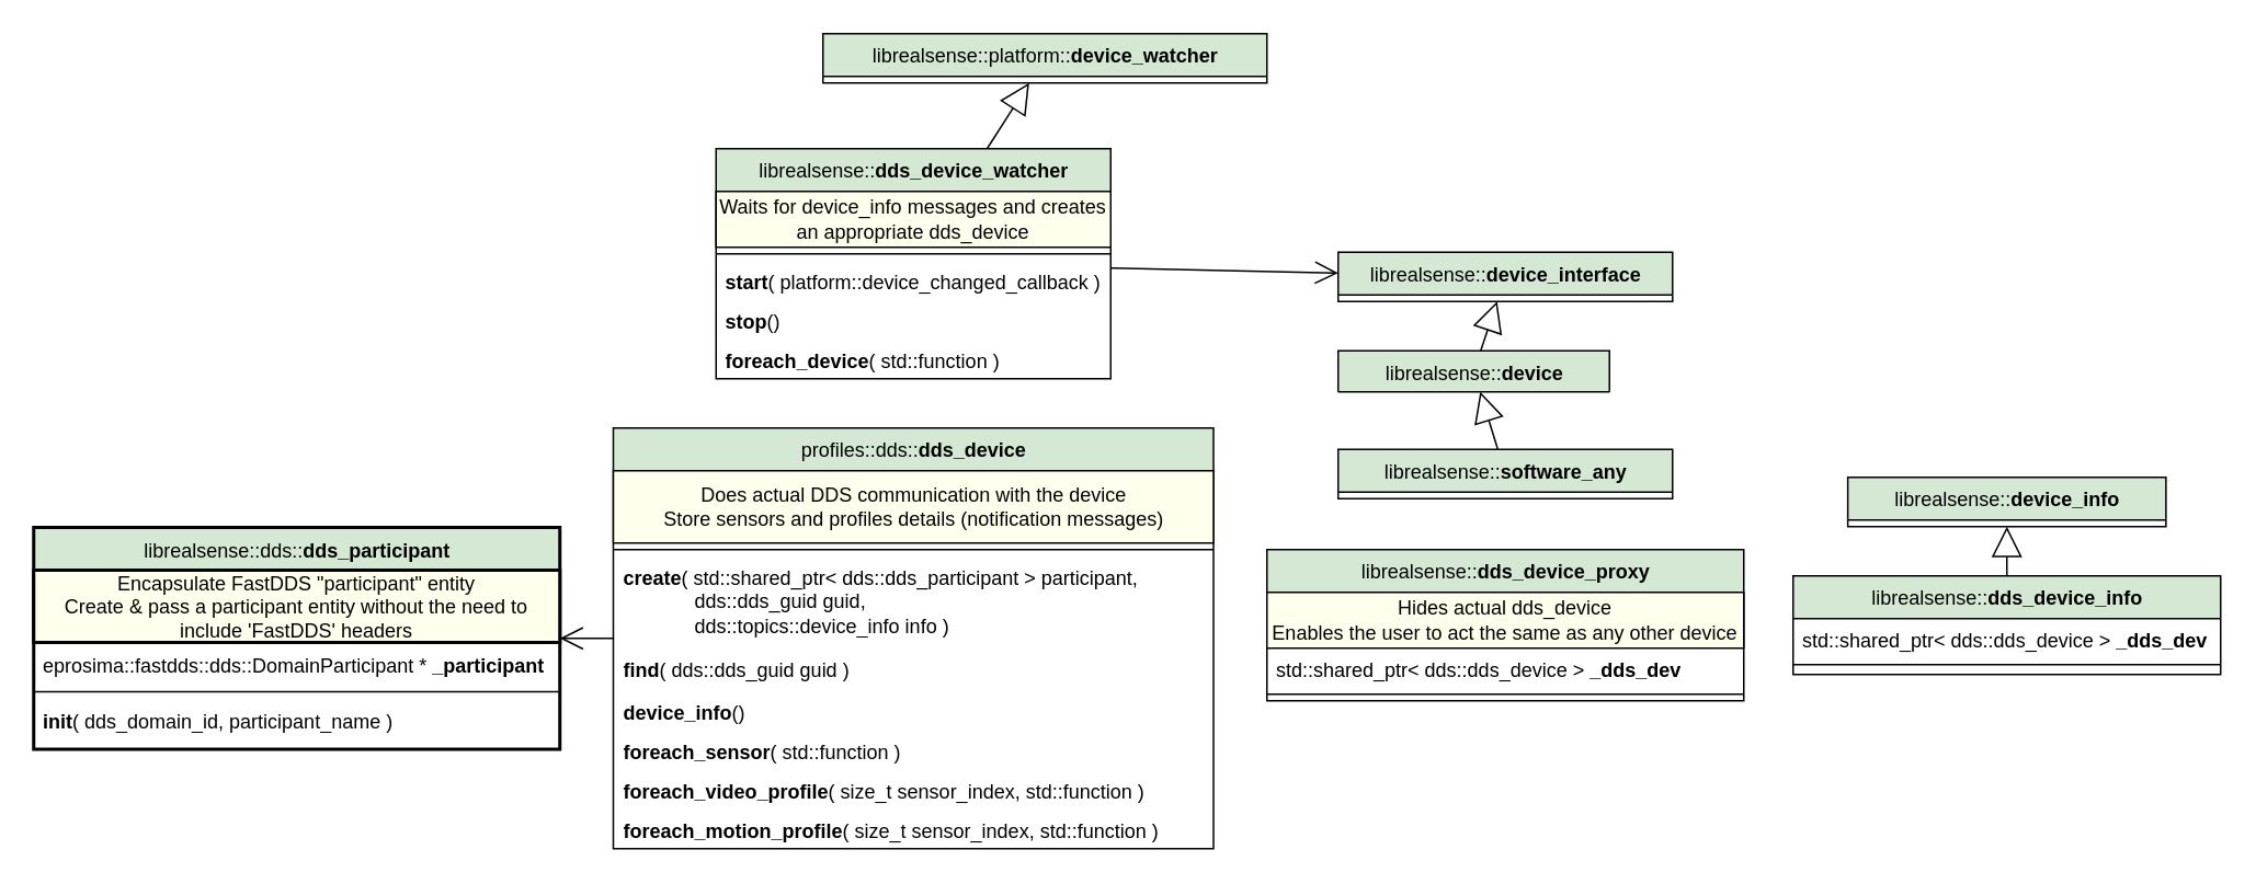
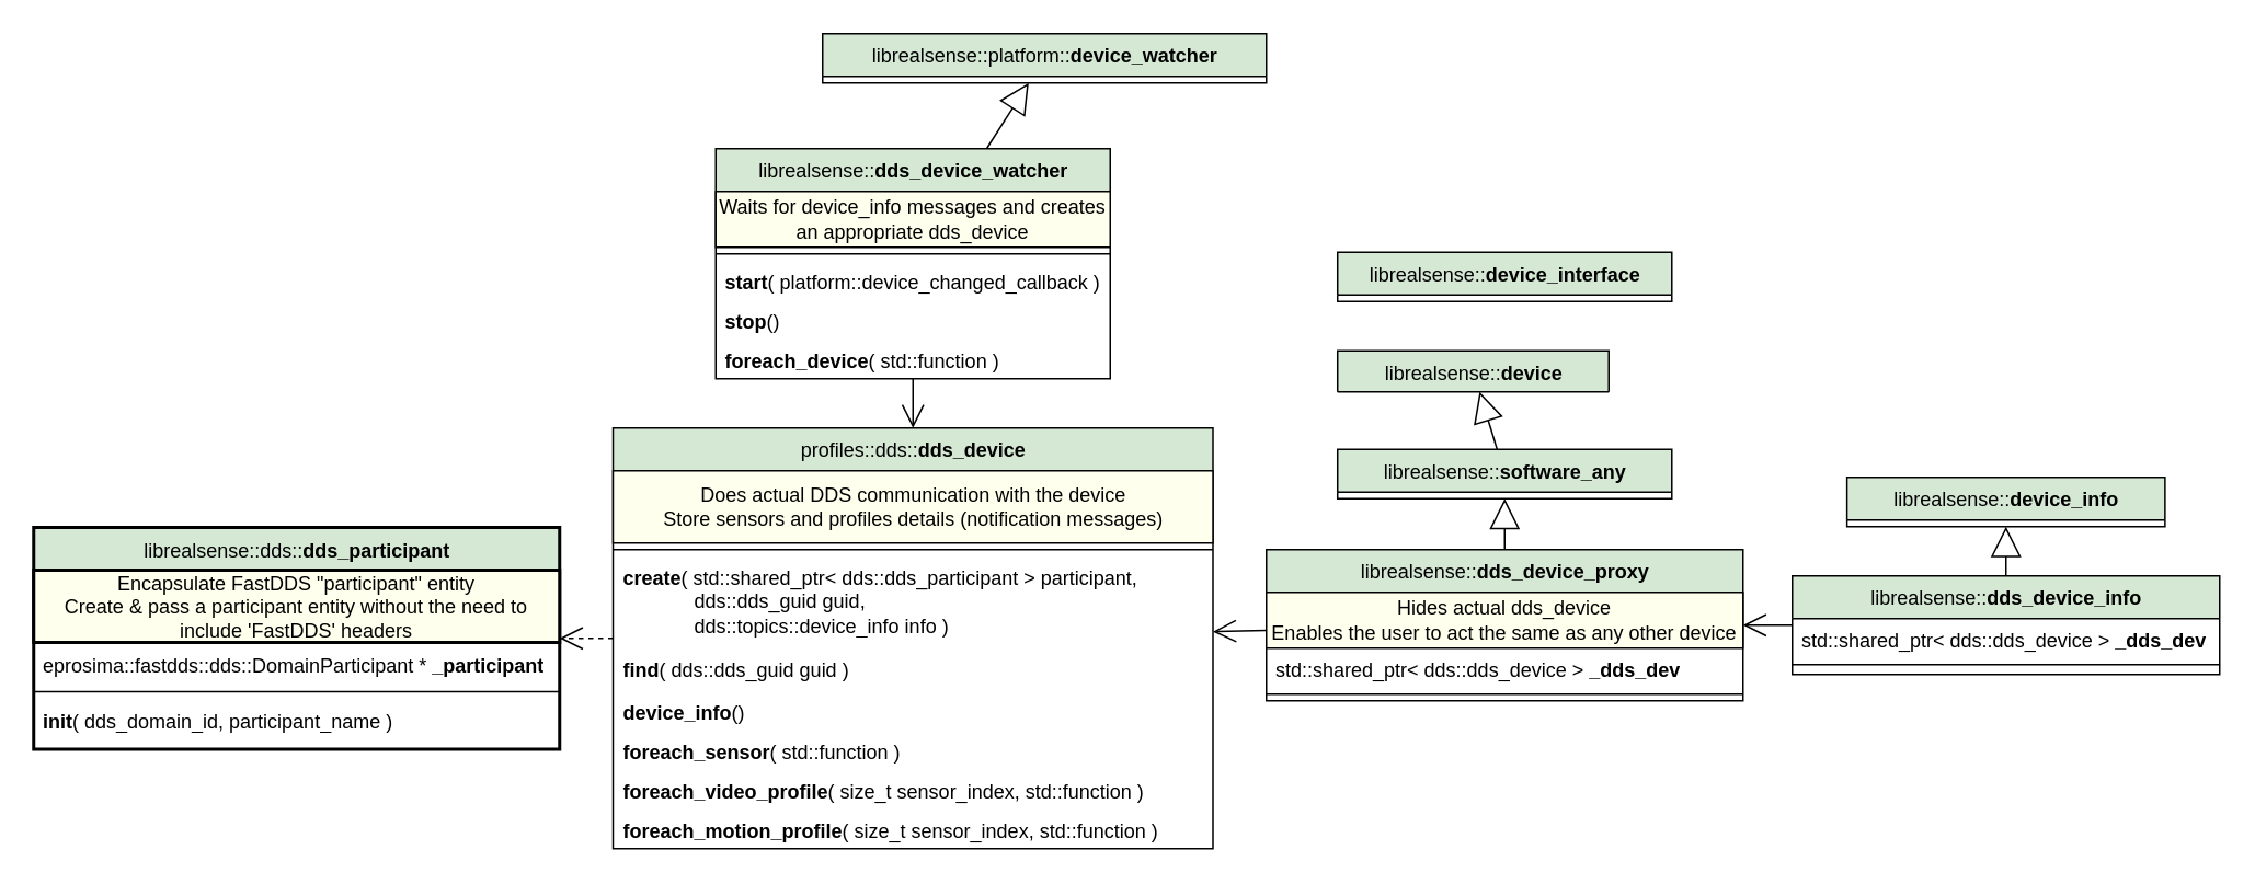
- <mxCell id="40" value="" style="endArrow=open;endFill=1;endSize=12;html=1;rounded=0;" parent="1" source="9" target="38" edge="1"><mxGeometry width="160" relative="1" as="geometry"><mxPoint x="433.5" y="790" as="sourcePoint" /><mxPoint x="346.5" y="790" as="targetPoint" /></mxGeometry></mxCell>
+ <mxCell id="40" value="" style="endArrow=open;endFill=1;endSize=12;html=1;rounded=0;" parent="1" source="9" target="15" edge="1"><mxGeometry width="160" relative="1" as="geometry"><mxPoint x="433.5" y="790" as="sourcePoint" /><mxPoint x="346.5" y="790" as="targetPoint" /></mxGeometry></mxCell>
- <mxCell id="35" value="" style="endArrow=block;endSize=16;endFill=0;html=1;rounded=0;" parent="1" source="33" target="38" edge="1"><mxGeometry width="160" relative="1" as="geometry"><mxPoint x="921.69" y="283" as="sourcePoint" /><mxPoint x="912.522" y="183" as="targetPoint" /></mxGeometry></mxCell>
+ <mxCell id="29" value="" style="endArrow=block;endSize=16;endFill=0;html=1;rounded=0;" parent="1" source="24" target="28" edge="1"><mxGeometry width="160" relative="1" as="geometry"><mxPoint x="1008.18" y="158" as="sourcePoint" /><mxPoint x="1008.18" y="108" as="targetPoint" /></mxGeometry></mxCell>
+ <mxCell id="39" value="" style="endArrow=open;endFill=1;endSize=12;html=1;rounded=0;" parent="1" source="30" target="24" edge="1"><mxGeometry width="160" relative="1" as="geometry"><mxPoint x="1100" y="367.254" as="sourcePoint" /><mxPoint x="540" y="923" as="targetPoint" /></mxGeometry></mxCell>
+ <mxCell id="41" value="" style="endArrow=open;endFill=1;endSize=12;html=1;rounded=0;" parent="1" source="24" target="15" edge="1"><mxGeometry width="160" relative="1" as="geometry"><mxPoint x="538.005" y="470" as="sourcePoint" /><mxPoint x="456.808" y="540" as="targetPoint" /></mxGeometry></mxCell>
- <mxCell id="42" value="" style="endArrow=open;endFill=1;endSize=12;html=1;rounded=0;" parent="1" source="15" target="2" edge="1"><mxGeometry width="160" relative="1" as="geometry"><mxPoint x="820" y="388.903" as="sourcePoint" /><mxPoint x="751" y="388.381" as="targetPoint" /></mxGeometry></mxCell>
+ <mxCell id="42" value="" style="endArrow=open;endFill=1;endSize=12;html=1;rounded=0;dashed=1;" parent="1" source="15" target="2" edge="1"><mxGeometry width="160" relative="1" as="geometry"><mxPoint x="820" y="388.903" as="sourcePoint" /><mxPoint x="751" y="388.381" as="targetPoint" /></mxGeometry></mxCell>
